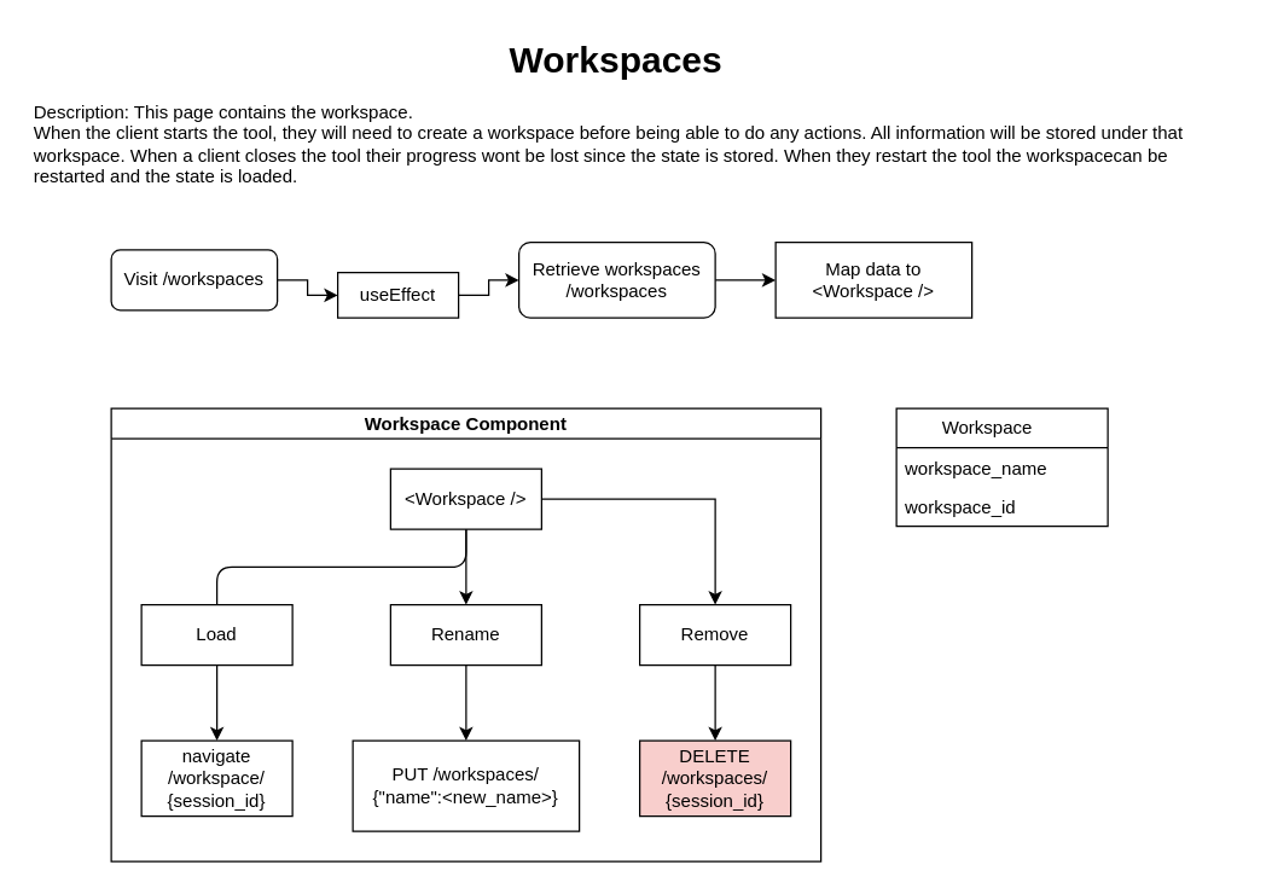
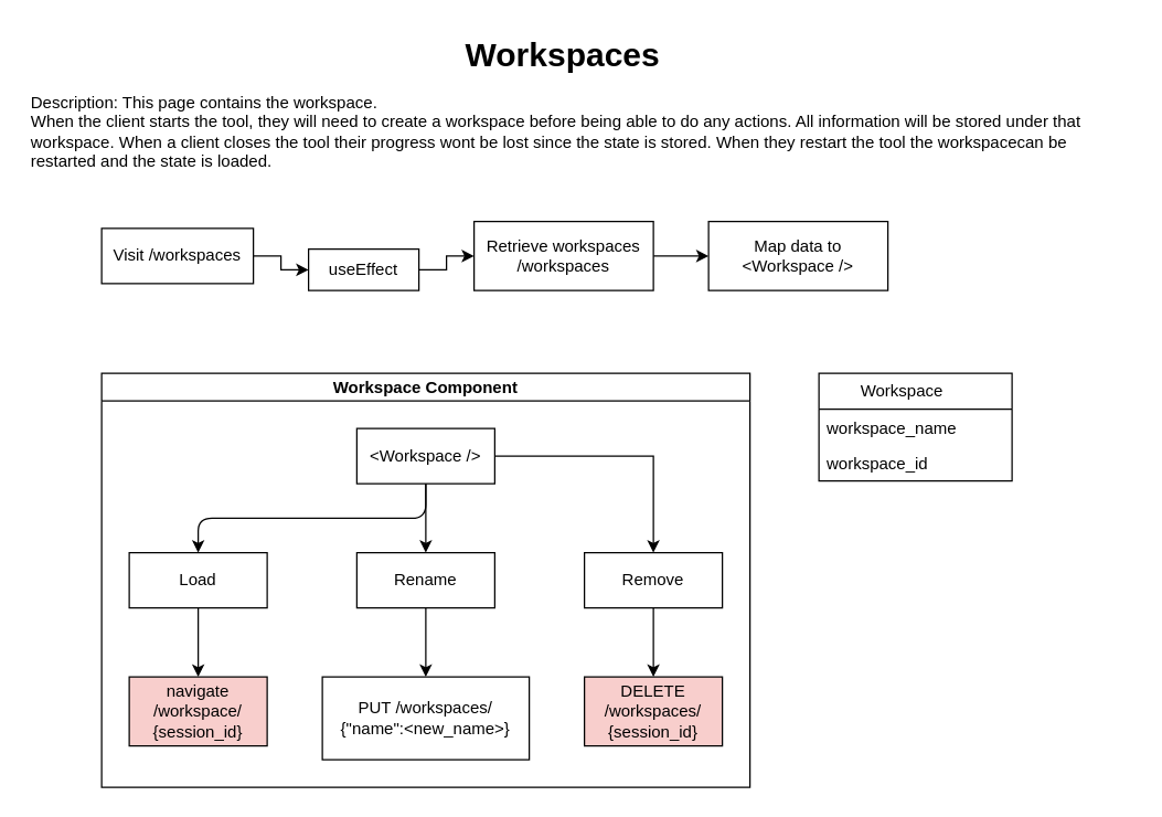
- <mxCell id="5" value="Visit /workspaces" style="whiteSpace=wrap;html=1;rounded=1;" parent="1" vertex="1"><mxGeometry x="73" y="165" width="110" height="40" as="geometry" /></mxCell>
+ <mxCell id="5" value="Visit /workspaces" style="rounded=0;whiteSpace=wrap;html=1;" parent="1" vertex="1"><mxGeometry x="73" y="165" width="110" height="40" as="geometry" /></mxCell>
- <mxCell id="9" value="&lt;div&gt;Retrieve workspaces&lt;/div&gt;&lt;div&gt;/workspaces&lt;br&gt;&lt;/div&gt;" style="whiteSpace=wrap;html=1;rounded=1;" parent="1" vertex="1"><mxGeometry x="343" y="160" width="130" height="50" as="geometry" /></mxCell>
+ <mxCell id="9" value="&lt;div&gt;Retrieve workspaces&lt;/div&gt;&lt;div&gt;/workspaces&lt;br&gt;&lt;/div&gt;" style="rounded=0;whiteSpace=wrap;html=1;" parent="1" vertex="1"><mxGeometry x="343" y="160" width="130" height="50" as="geometry" /></mxCell>
- <mxCell id="14" value="" style="edgeStyle=elbowEdgeStyle;elbow=vertical;html=1;rounded=1;curved=0;sourcePerimeterSpacing=0;targetPerimeterSpacing=0;startSize=6;endSize=6;endArrow=none;" edge="1" parent="11" source="12" target="13"><mxGeometry relative="1" as="geometry" /></mxCell>
+ <mxCell id="14" value="" style="edgeStyle=elbowEdgeStyle;elbow=vertical;html=1;rounded=1;curved=0;sourcePerimeterSpacing=0;targetPerimeterSpacing=0;startSize=6;endSize=6;" edge="1" parent="11" source="12" target="13"><mxGeometry relative="1" as="geometry" /></mxCell>
- <mxCell id="20" value="&lt;div&gt;navigate &lt;br&gt;&lt;/div&gt;&lt;div&gt;/workspace/&lt;/div&gt;&lt;div&gt;{session_id}&lt;br&gt;&lt;/div&gt;" style="whiteSpace=wrap;html=1;" vertex="1" parent="11"><mxGeometry x="20" y="220" width="100" height="50" as="geometry" /></mxCell>
+ <mxCell id="20" value="&lt;div&gt;navigate &lt;br&gt;&lt;/div&gt;&lt;div&gt;/workspace/&lt;/div&gt;&lt;div&gt;{session_id}&lt;br&gt;&lt;/div&gt;" style="whiteSpace=wrap;html=1;fillColor=#f8cecc;" vertex="1" parent="11"><mxGeometry x="20" y="220" width="100" height="50" as="geometry" /></mxCell>
